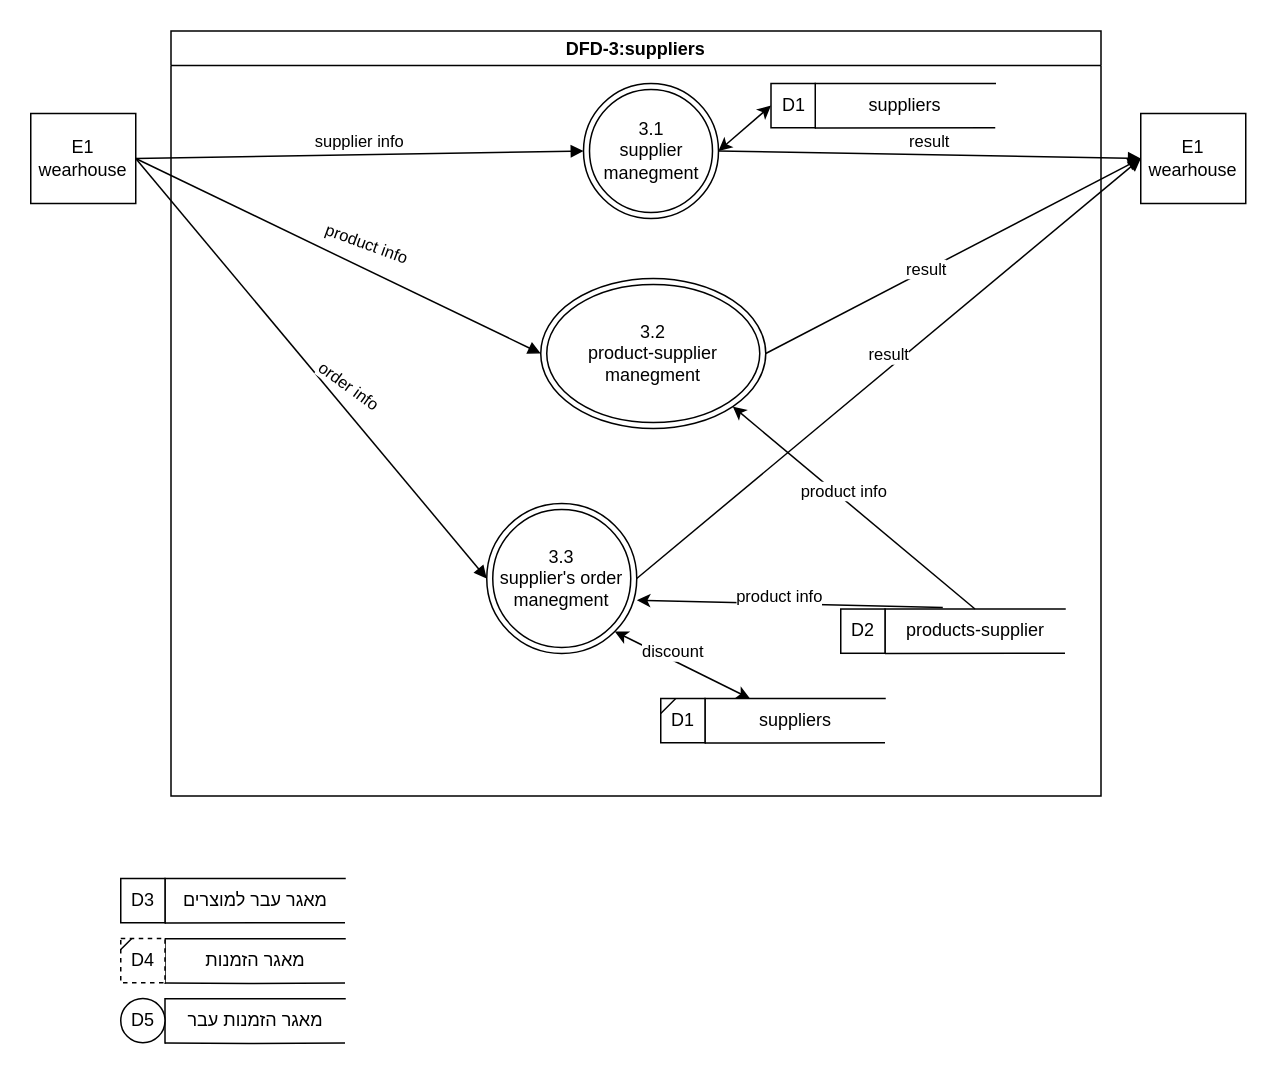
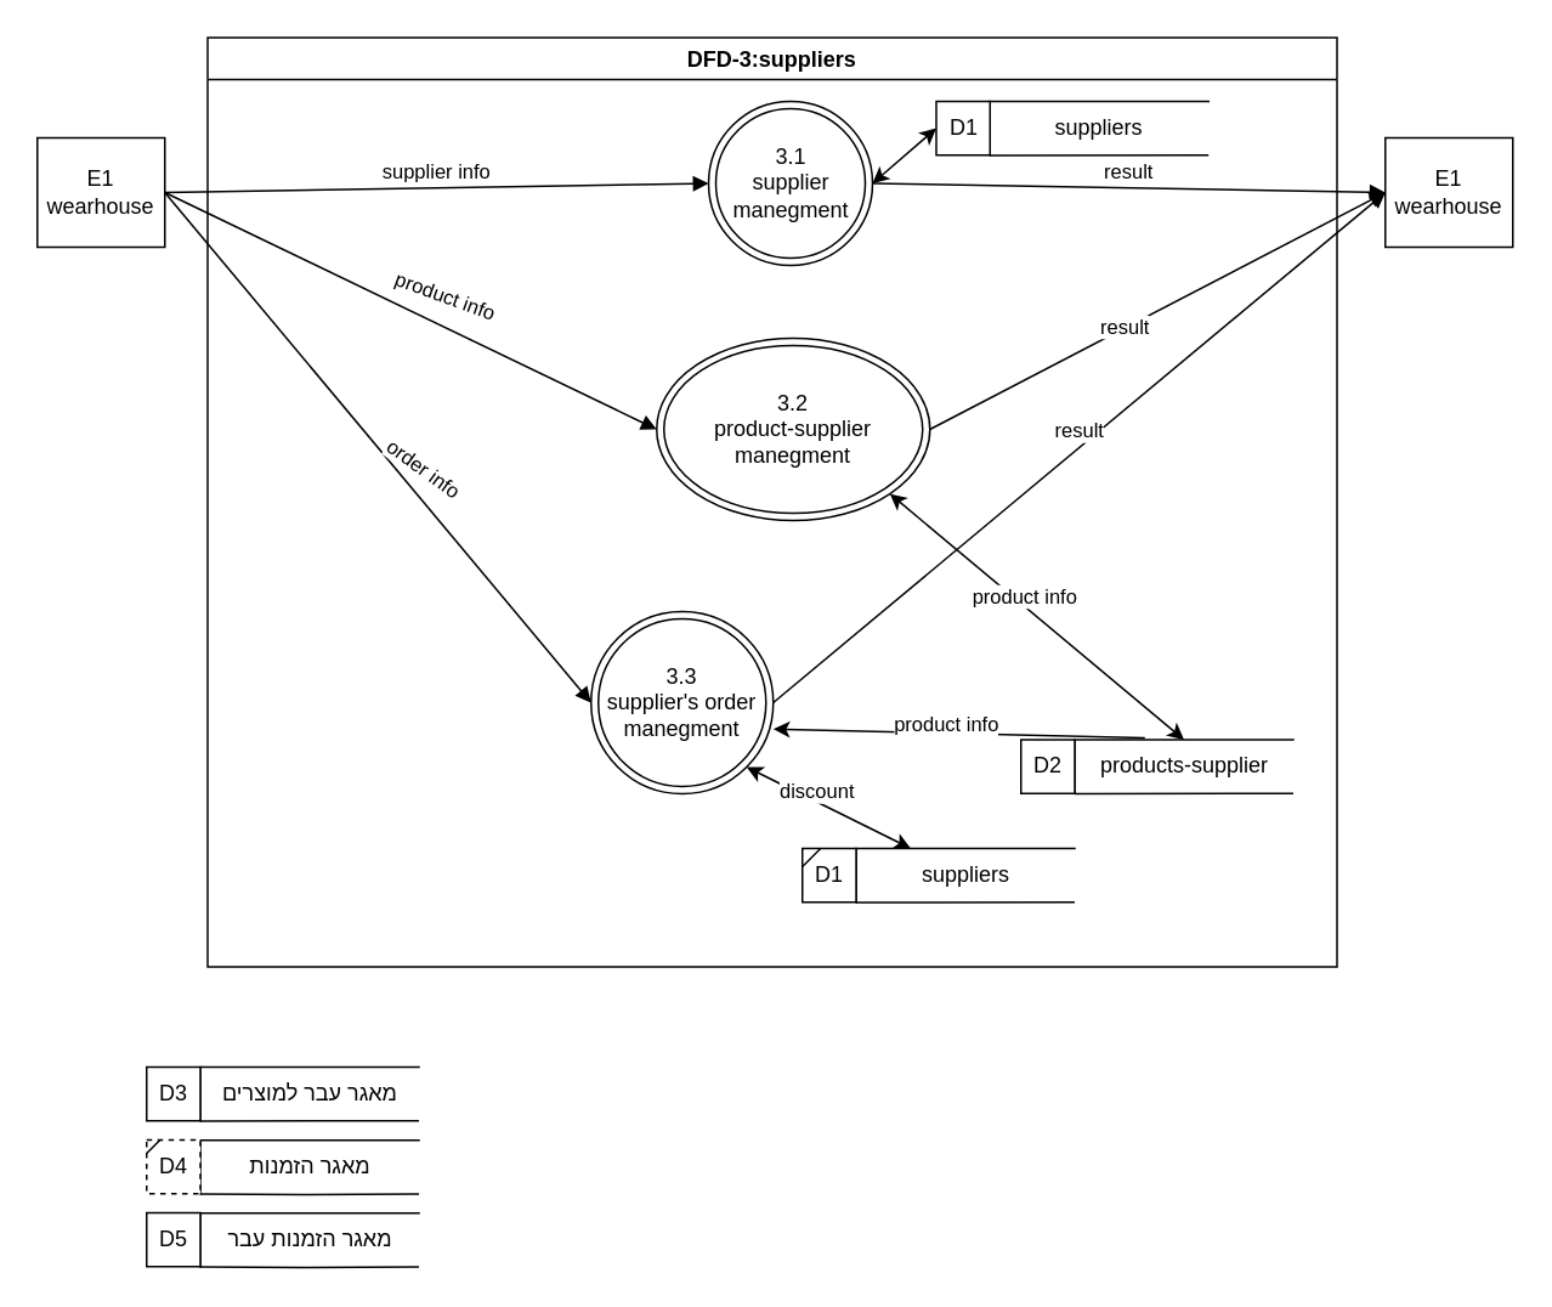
- <mxCell id="9" value="" style="endArrow=none;startArrow=classic;html=1;rounded=0;entryX=0.5;entryY=0;entryDx=0;entryDy=0;exitX=1;exitY=1;exitDx=0;exitDy=0;" parent="2" source="4" target="19" edge="1"><mxGeometry width="50" height="50" relative="1" as="geometry"><mxPoint x="280" y="320" as="sourcePoint" /><mxPoint x="330" y="270" as="targetPoint" /></mxGeometry></mxCell>
+ <mxCell id="9" value="" style="endArrow=classic;startArrow=classic;html=1;rounded=0;entryX=0.5;entryY=0;entryDx=0;entryDy=0;exitX=1;exitY=1;exitDx=0;exitDy=0;" parent="2" source="4" target="19" edge="1"><mxGeometry width="50" height="50" relative="1" as="geometry"><mxPoint x="280" y="320" as="sourcePoint" /><mxPoint x="330" y="270" as="targetPoint" /></mxGeometry></mxCell>
- <mxCell id="38" value="D5" style="ellipse;whiteSpace=wrap;html=1;aspect=fixed;" parent="35" vertex="1"><mxGeometry width="29.5" height="29.5" as="geometry" /></mxCell>
+ <mxCell id="38" value="D5" style="whiteSpace=wrap;html=1;aspect=fixed;" parent="35" vertex="1"><mxGeometry width="29.5" height="29.5" as="geometry" /></mxCell>
